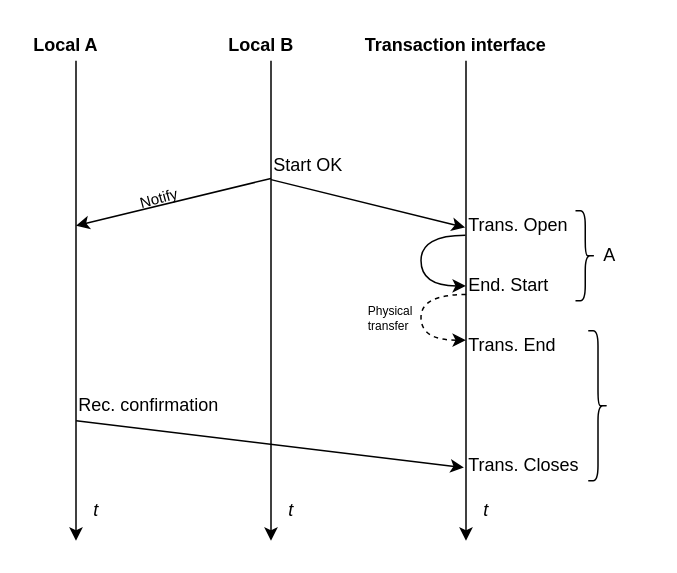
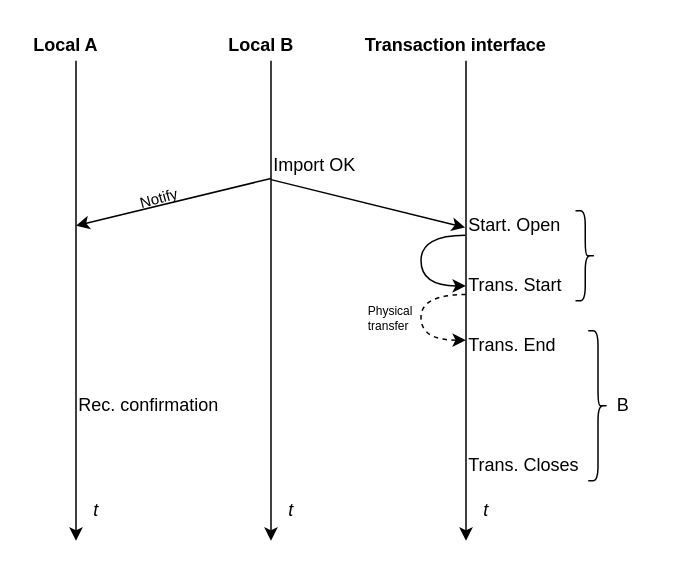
- <mxCell id="13" value="Start OK" style="text;html=1;align=left;verticalAlign=middle;resizable=0;points=[];autosize=1;" vertex="1" parent="1"><mxGeometry x="180" y="100" width="70" height="20" as="geometry" /></mxCell>
+ <mxCell id="13" value="Import OK" style="text;html=1;align=left;verticalAlign=middle;resizable=0;points=[];autosize=1;" vertex="1" parent="1"><mxGeometry x="180" y="100" width="70" height="20" as="geometry" /></mxCell>
- <mxCell id="16" value="Trans. Open" style="text;html=1;align=left;verticalAlign=middle;resizable=0;points=[];autosize=1;" vertex="1" parent="1"><mxGeometry x="310" y="140" width="80" height="20" as="geometry" /></mxCell>
+ <mxCell id="16" value="Start. Open" style="text;html=1;align=left;verticalAlign=middle;resizable=0;points=[];autosize=1;" vertex="1" parent="1"><mxGeometry x="310" y="140" width="80" height="20" as="geometry" /></mxCell>
- <mxCell id="25" value="A" style="text;html=1;align=left;verticalAlign=middle;resizable=0;points=[];autosize=1;" vertex="1" parent="1"><mxGeometry x="400" y="160" width="20" height="20" as="geometry" /></mxCell>
- <mxCell id="17" value="End. Start" style="text;html=1;align=left;verticalAlign=middle;resizable=0;points=[];autosize=1;" vertex="1" parent="1"><mxGeometry x="310" y="180" width="80" height="20" as="geometry" /></mxCell>
+ <mxCell id="17" value="Trans. Start" style="text;html=1;align=left;verticalAlign=middle;resizable=0;points=[];autosize=1;" vertex="1" parent="1"><mxGeometry x="310" y="180" width="80" height="20" as="geometry" /></mxCell>
+ <mxCell id="27" value="B" style="text;html=1;align=left;verticalAlign=middle;resizable=0;points=[];autosize=1;" vertex="1" parent="1"><mxGeometry x="408.5" y="260" width="20" height="20" as="geometry" /></mxCell>
- <mxCell id="21" style="edgeStyle=none;rounded=0;orthogonalLoop=1;jettySize=auto;html=1;entryX=-0.016;entryY=0.562;entryDx=0;entryDy=0;entryPerimeter=0;fontSize=11;exitX=0.001;exitY=1.002;exitDx=0;exitDy=0;exitPerimeter=0;" edge="1" parent="1" source="22" target="23"><mxGeometry relative="1" as="geometry"><mxPoint x="51" y="280" as="sourcePoint" /></mxGeometry></mxCell>
